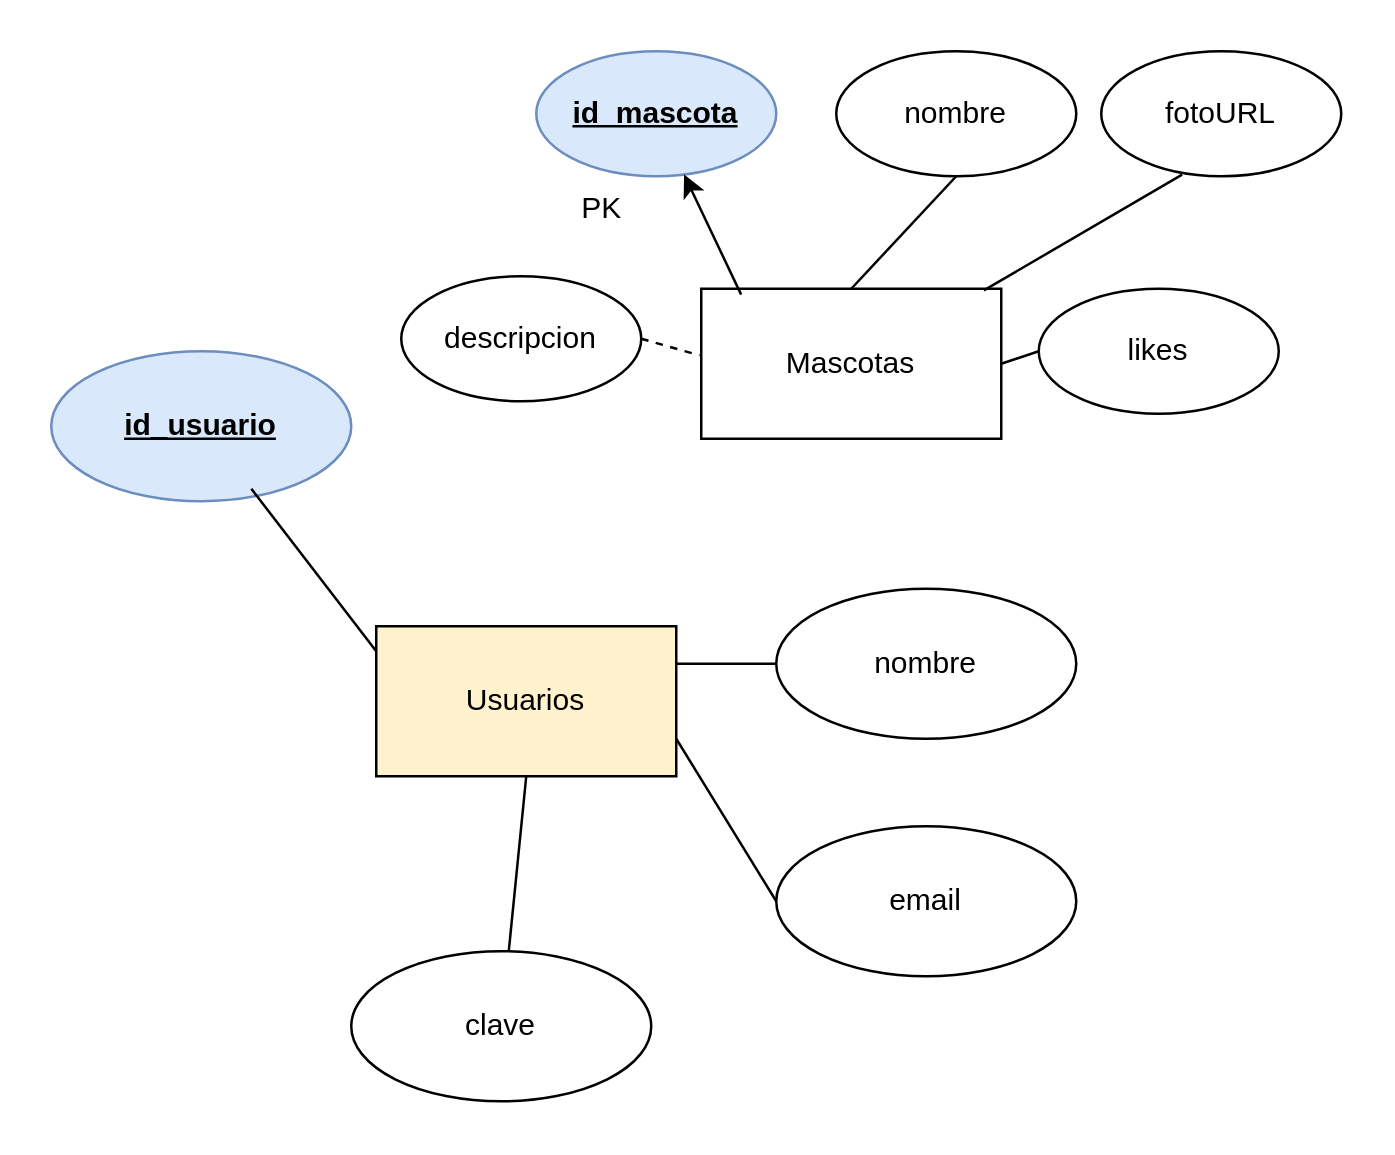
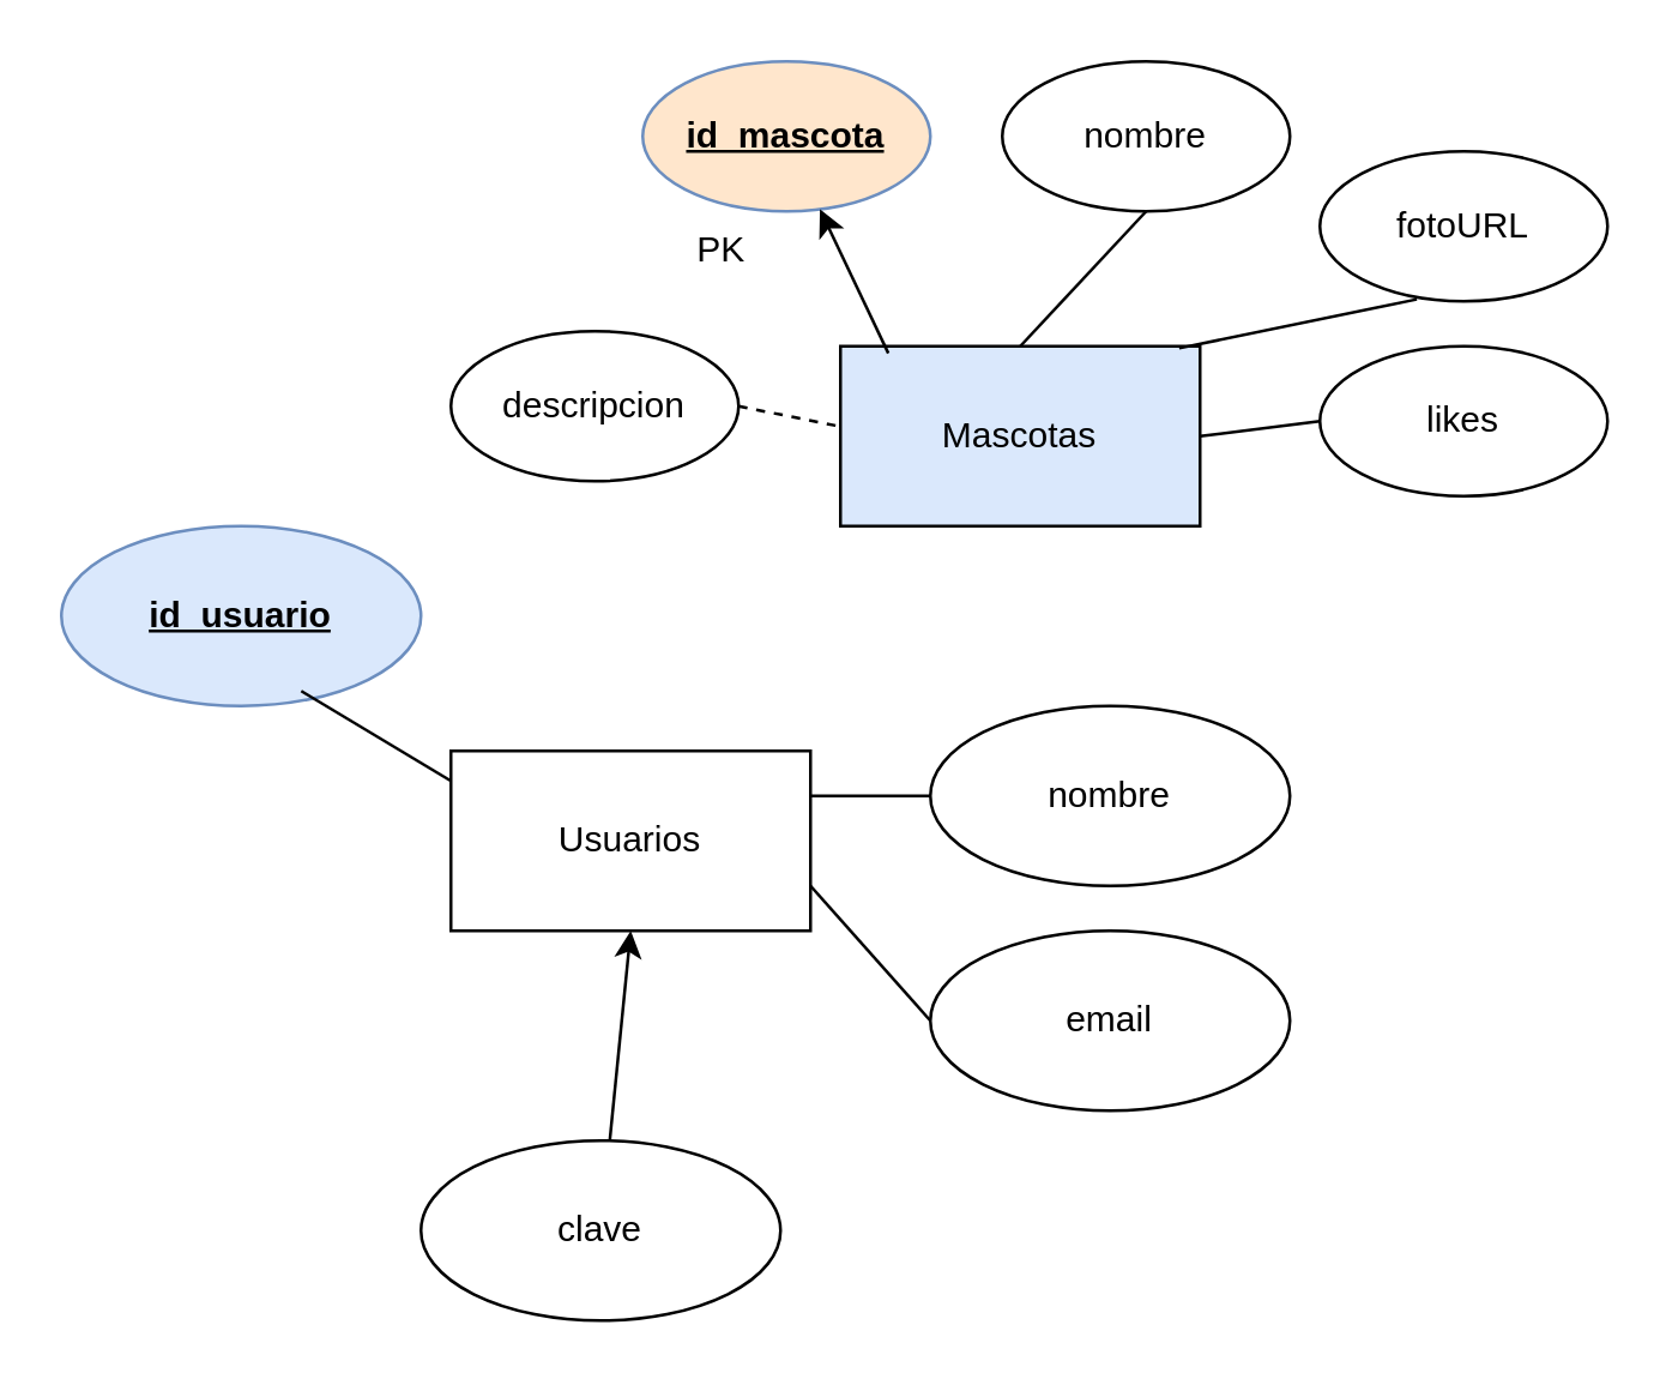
- <mxCell id="3" value="id_mascota" style="ellipse;whiteSpace=wrap;html=1;fillColor=#dae8fc;strokeColor=#6c8ebf;fontStyle=5" parent="1" vertex="1"><mxGeometry x="214" y="20" width="96" height="50" as="geometry" /></mxCell>
+ <mxCell id="3" value="id_mascota" style="ellipse;whiteSpace=wrap;html=1;fillColor=#ffe6cc;strokeColor=#6c8ebf;fontStyle=5;" parent="1" vertex="1"><mxGeometry x="214" y="20" width="96" height="50" as="geometry" /></mxCell>
- <mxCell id="5" value="fotoURL" style="ellipse;whiteSpace=wrap;html=1;" parent="1" vertex="1"><mxGeometry x="440" y="20" width="96" height="50" as="geometry" /></mxCell>
+ <mxCell id="5" value="fotoURL" style="ellipse;whiteSpace=wrap;html=1;" parent="1" vertex="1"><mxGeometry x="440" y="50" width="96" height="50" as="geometry" /></mxCell>
- <mxCell id="7" value="descripcion" style="ellipse;whiteSpace=wrap;html=1;" parent="1" vertex="1"><mxGeometry x="160" y="110" width="96" height="50" as="geometry" /></mxCell>
+ <mxCell id="7" value="descripcion" style="ellipse;whiteSpace=wrap;html=1;" parent="1" vertex="1"><mxGeometry x="150" y="110" width="96" height="50" as="geometry" /></mxCell>
- <mxCell id="6" value="likes" style="ellipse;whiteSpace=wrap;html=1;" parent="1" vertex="1"><mxGeometry x="415" y="115" width="96" height="50" as="geometry" /></mxCell>
+ <mxCell id="6" value="likes" style="ellipse;whiteSpace=wrap;html=1;" parent="1" vertex="1"><mxGeometry x="440" y="115" width="96" height="50" as="geometry" /></mxCell>
- <mxCell id="2" value="Mascotas" style="rounded=0;whiteSpace=wrap;html=1;" parent="1" vertex="1"><mxGeometry x="280" y="115" width="120" height="60" as="geometry" /></mxCell>
+ <mxCell id="2" value="Mascotas" style="rounded=0;whiteSpace=wrap;html=1;fillColor=#dae8fc;" parent="1" vertex="1"><mxGeometry x="280" y="115" width="120" height="60" as="geometry" /></mxCell>
- <mxCell id="15" value="id_usuario" style="ellipse;whiteSpace=wrap;html=1;fillColor=#dae8fc;strokeColor=#6c8ebf;fontStyle=5" vertex="1" parent="1"><mxGeometry x="20" y="140" width="120" height="60" as="geometry" /></mxCell>
+ <mxCell id="15" value="id_usuario" style="ellipse;whiteSpace=wrap;html=1;fillColor=#dae8fc;strokeColor=#6c8ebf;fontStyle=5" vertex="1" parent="1"><mxGeometry x="20" y="175" width="120" height="60" as="geometry" /></mxCell>
- <mxCell id="14" value="Usuarios" style="rounded=0;whiteSpace=wrap;html=1;fillColor=#fff2cc;" vertex="1" parent="1"><mxGeometry x="150" y="250" width="120" height="60" as="geometry" /></mxCell>
+ <mxCell id="14" value="Usuarios" style="rounded=0;whiteSpace=wrap;html=1;" vertex="1" parent="1"><mxGeometry x="150" y="250" width="120" height="60" as="geometry" /></mxCell>
- <mxCell id="22" value="" style="endArrow=none;html=1;rounded=0;entryX=0.5;entryY=1;entryDx=0;entryDy=0;" edge="1" parent="1" source="18" target="14"><mxGeometry width="50" height="50" relative="1" as="geometry"><mxPoint x="100" y="400" as="sourcePoint" /><mxPoint x="150" y="350" as="targetPoint" /></mxGeometry></mxCell>
+ <mxCell id="22" value="" style="endArrow=classic;html=1;rounded=0;entryX=0.5;entryY=1;entryDx=0;entryDy=0;" edge="1" parent="1" source="18" target="14"><mxGeometry width="50" height="50" relative="1" as="geometry"><mxPoint x="100" y="400" as="sourcePoint" /><mxPoint x="150" y="350" as="targetPoint" /></mxGeometry></mxCell>
- <mxCell id="17" value="email" style="ellipse;whiteSpace=wrap;html=1;" vertex="1" parent="1"><mxGeometry x="310" y="330" width="120" height="60" as="geometry" /></mxCell>
+ <mxCell id="17" value="email" style="ellipse;whiteSpace=wrap;html=1;" vertex="1" parent="1"><mxGeometry x="310" y="310" width="120" height="60" as="geometry" /></mxCell>
